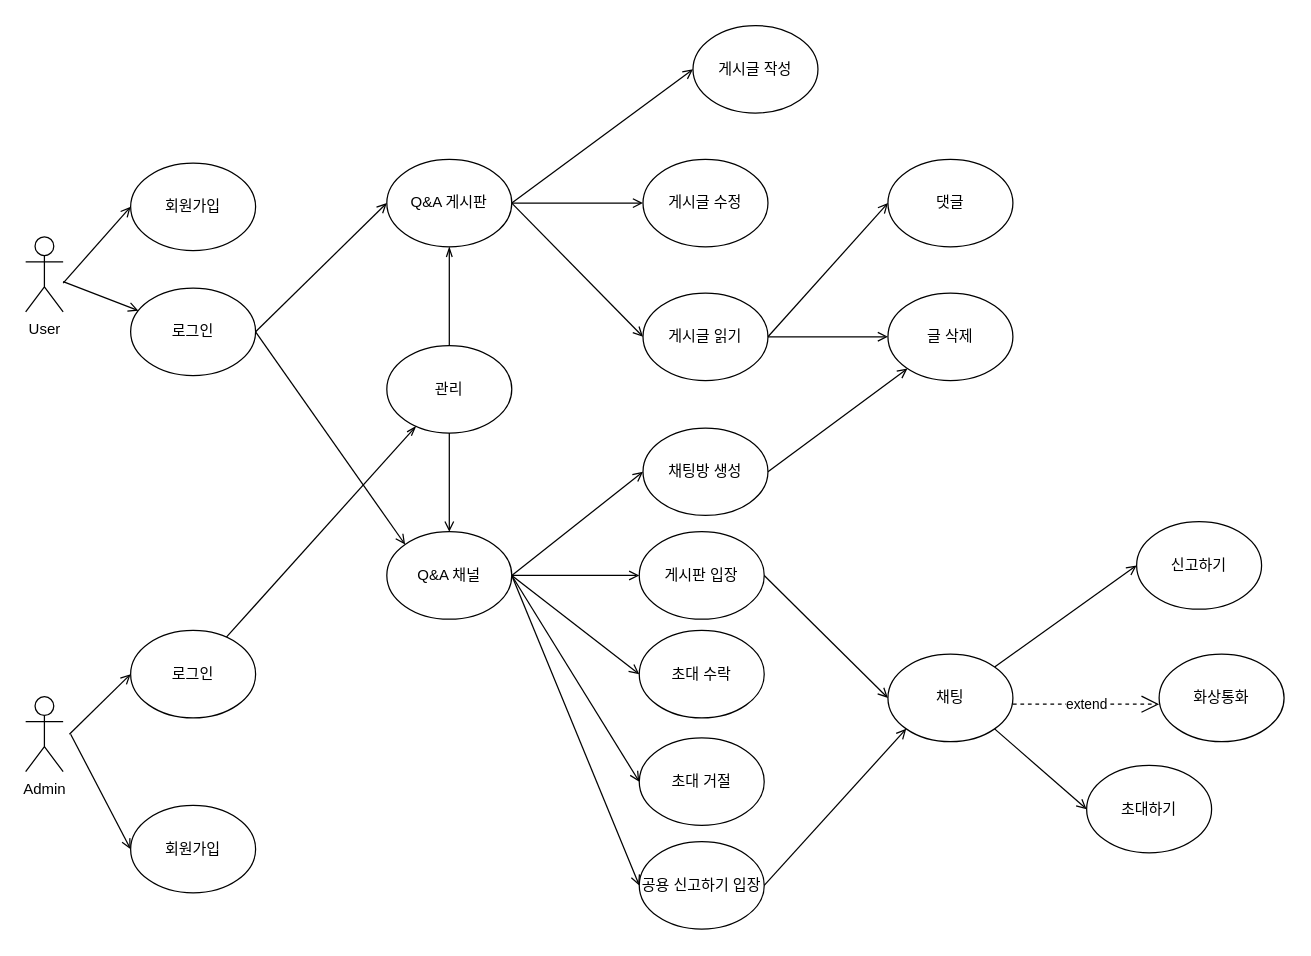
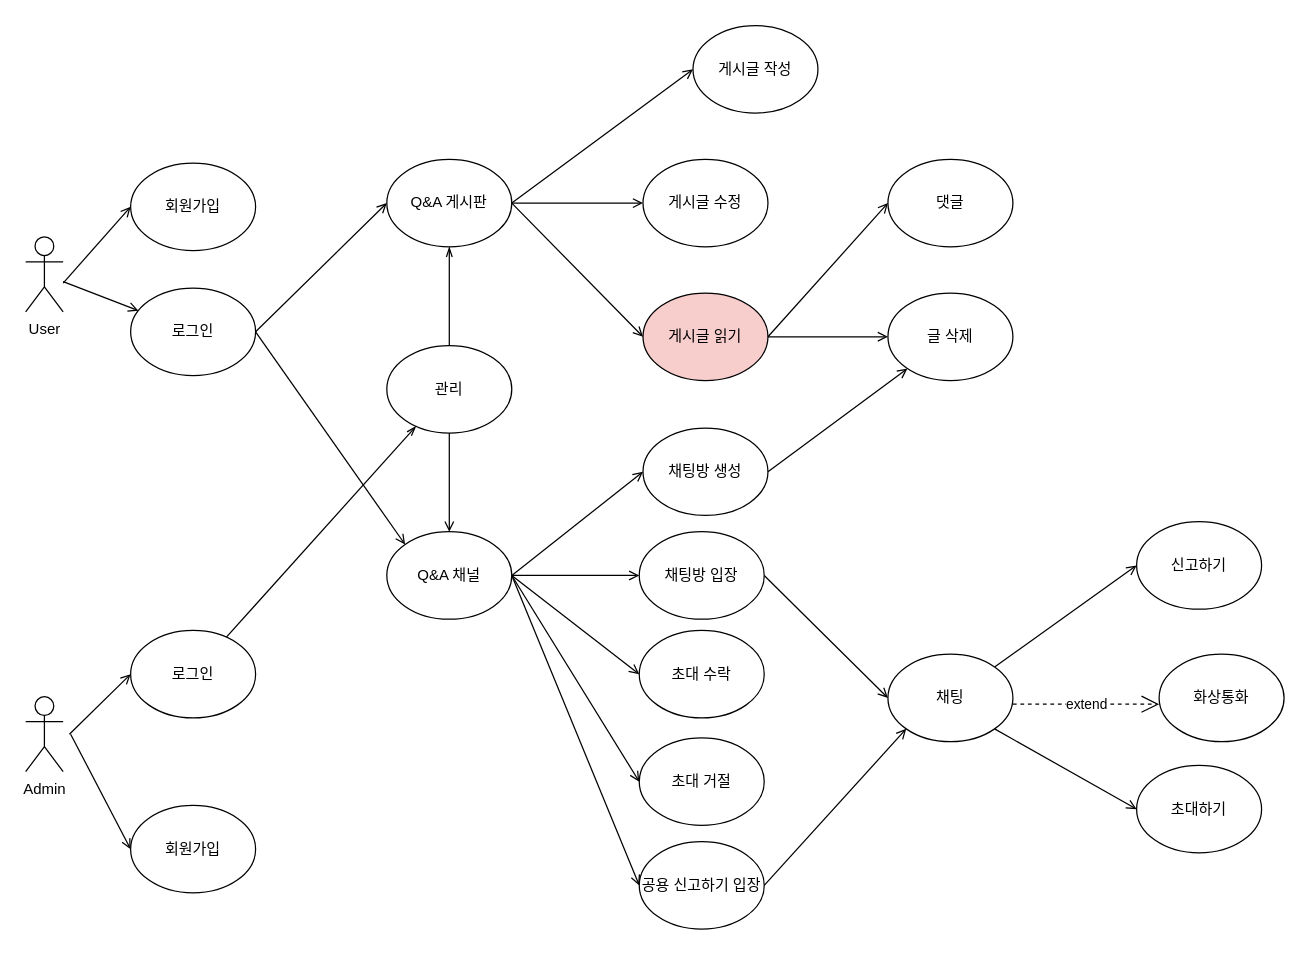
- <mxCell id="9" value="게시글 읽기" style="ellipse;whiteSpace=wrap;html=1;" parent="1" vertex="1"><mxGeometry x="514" y="234" width="100" height="70" as="geometry" /></mxCell>
+ <mxCell id="9" value="게시글 읽기" style="ellipse;whiteSpace=wrap;html=1;fillColor=#f8cecc;" parent="1" vertex="1"><mxGeometry x="514" y="234" width="100" height="70" as="geometry" /></mxCell>
- <mxCell id="28" value="게시판 입장" style="ellipse;whiteSpace=wrap;html=1;" parent="1" vertex="1"><mxGeometry x="511" y="425" width="100" height="70" as="geometry" /></mxCell>
+ <mxCell id="28" value="채팅방 입장" style="ellipse;whiteSpace=wrap;html=1;" parent="1" vertex="1"><mxGeometry x="511" y="425" width="100" height="70" as="geometry" /></mxCell>
- <mxCell id="48" value="초대하기" style="ellipse;whiteSpace=wrap;html=1;" parent="1" vertex="1"><mxGeometry x="869" y="612" width="100" height="70" as="geometry" /></mxCell>
+ <mxCell id="48" value="초대하기" style="ellipse;whiteSpace=wrap;html=1;" parent="1" vertex="1"><mxGeometry x="909" y="612" width="100" height="70" as="geometry" /></mxCell>
